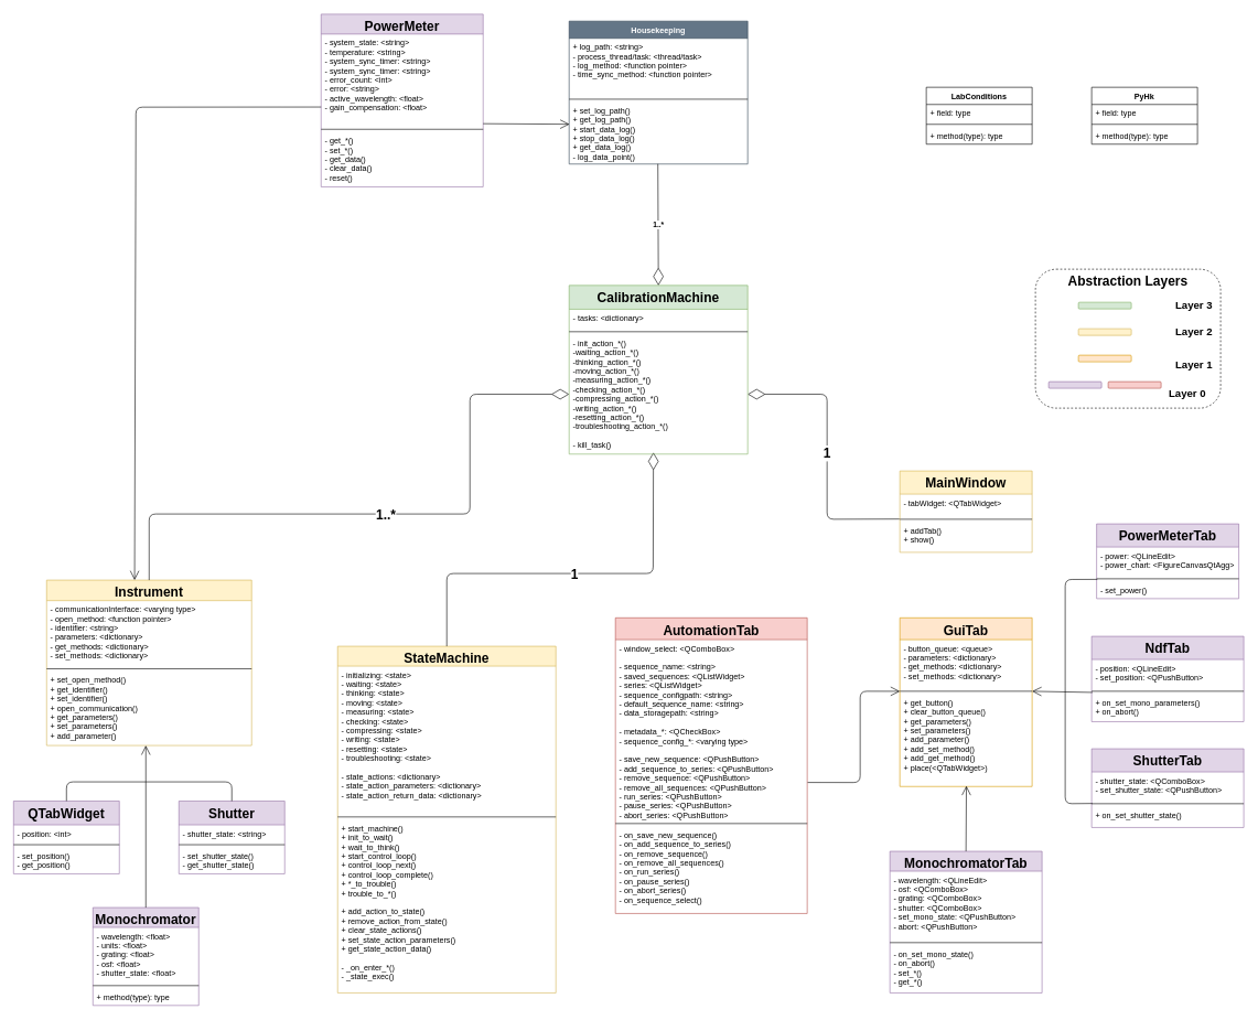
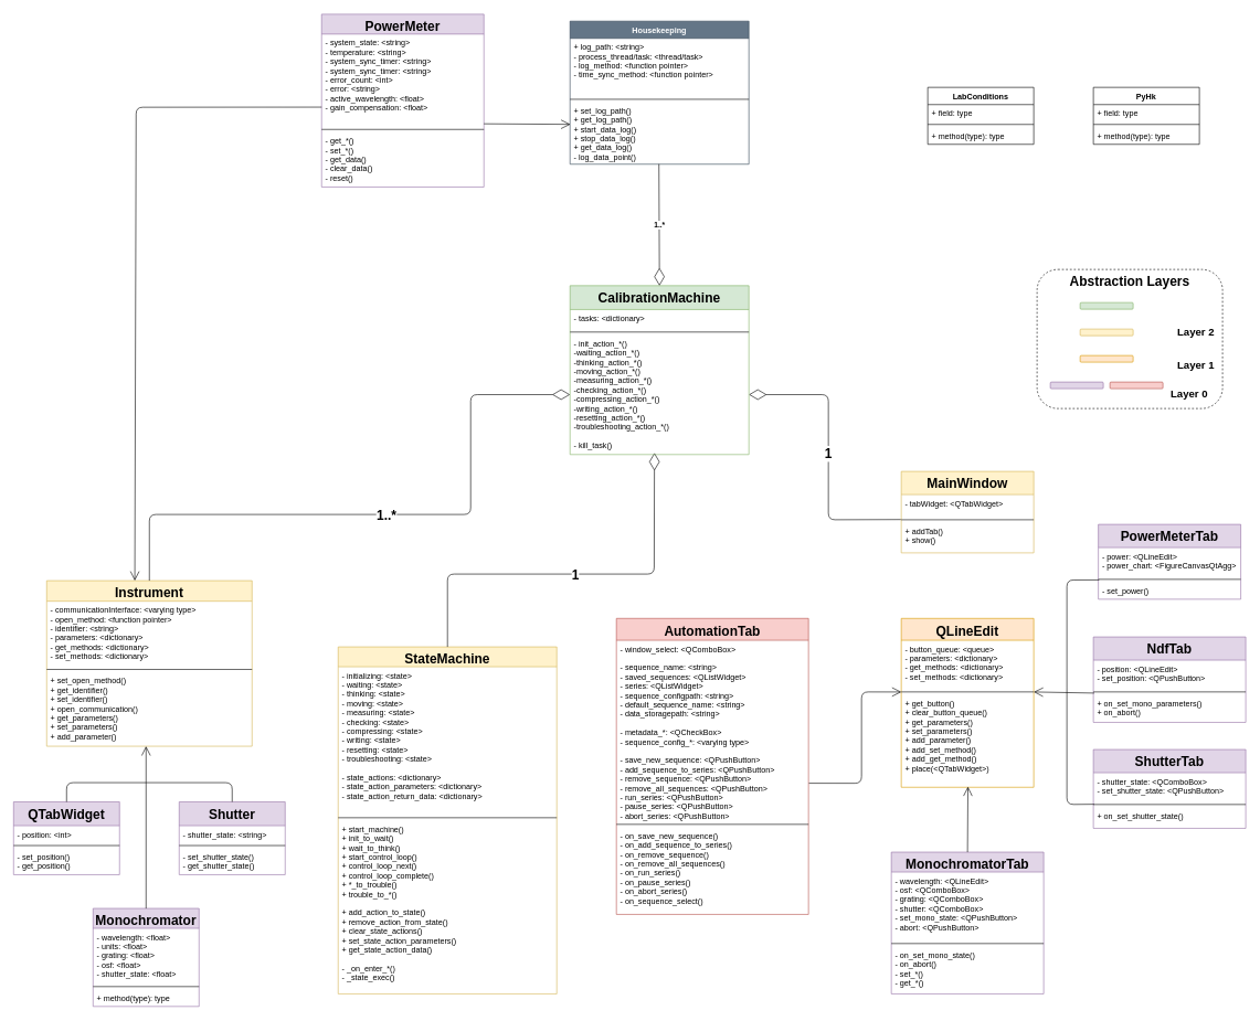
- <mxCell id="79" value="Layer 3" style="text;html=1;strokeColor=none;fillColor=none;align=center;verticalAlign=middle;whiteSpace=wrap;rounded=0;fontStyle=1;fontSize=16;" parent="1" vertex="1"><mxGeometry x="1775" y="451" width="60" height="20" as="geometry" /></mxCell>
- <mxCell id="15" value="GuiTab" style="swimlane;fontStyle=1;align=center;verticalAlign=top;childLayout=stackLayout;horizontal=1;startSize=33;horizontalStack=0;resizeParent=1;resizeParentMax=0;resizeLast=0;collapsible=1;marginBottom=0;fillColor=#ffe6cc;strokeColor=#d79b00;fontSize=20;" parent="1" vertex="1"><mxGeometry x="1360" y="933" width="200" height="255" as="geometry" /></mxCell>
+ <mxCell id="15" value="QLineEdit" style="swimlane;fontStyle=1;align=center;verticalAlign=top;childLayout=stackLayout;horizontal=1;startSize=33;horizontalStack=0;resizeParent=1;resizeParentMax=0;resizeLast=0;collapsible=1;marginBottom=0;fillColor=#ffe6cc;strokeColor=#d79b00;fontSize=20;" parent="1" vertex="1"><mxGeometry x="1360" y="933" width="200" height="255" as="geometry" /></mxCell>
